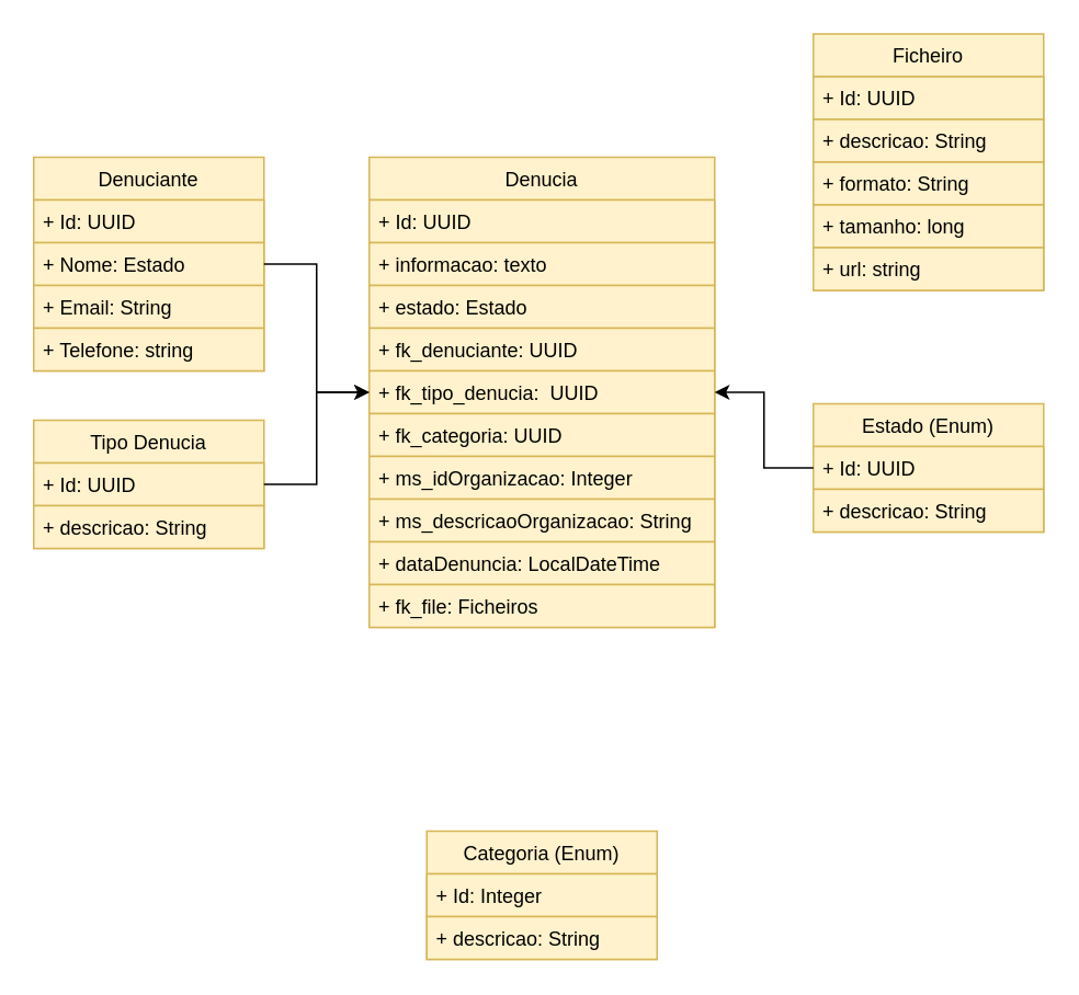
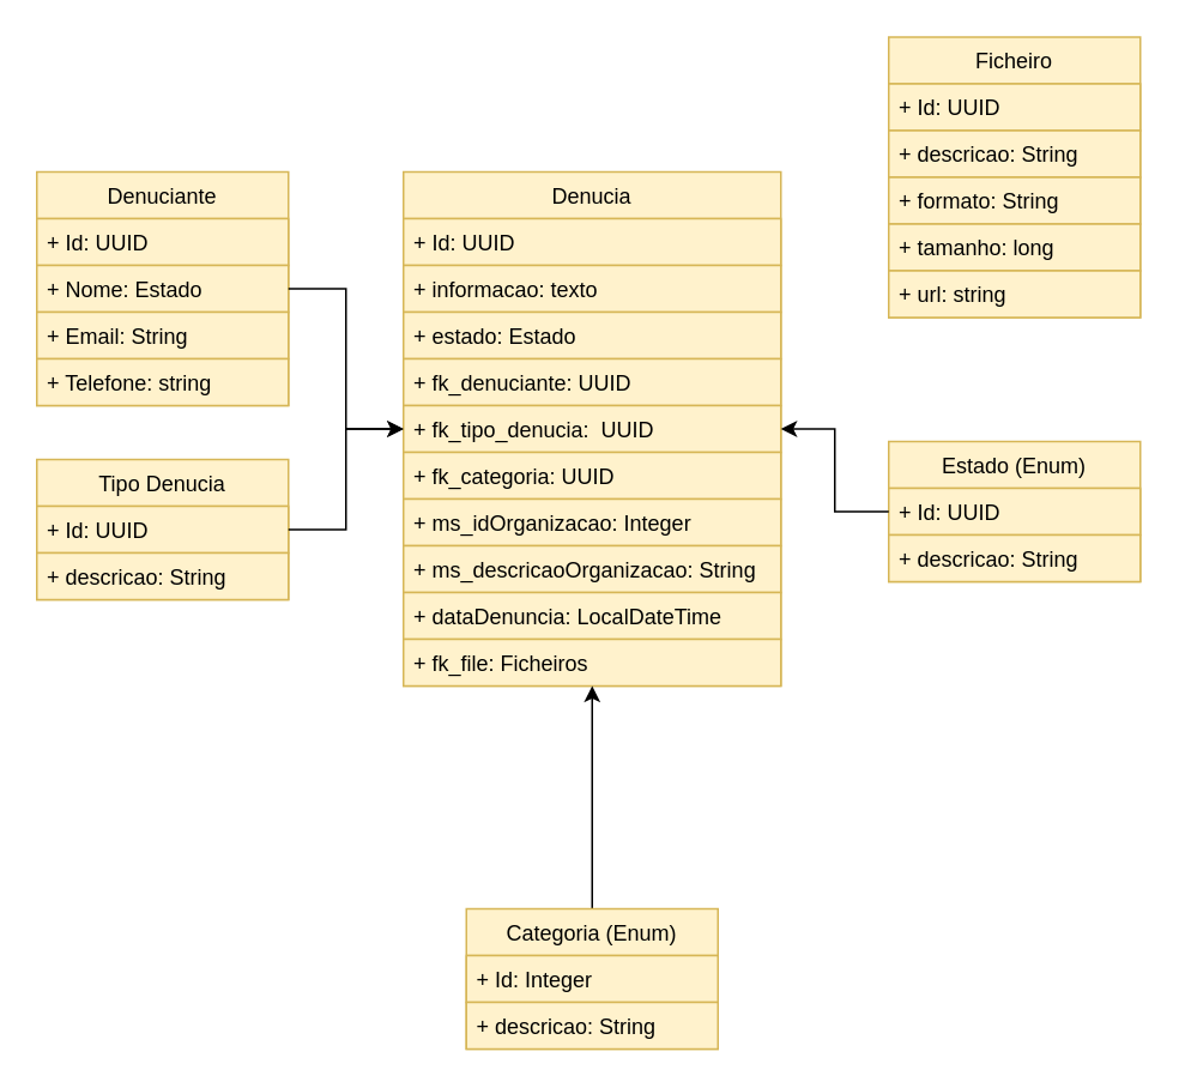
+ <mxCell id="24" style="edgeStyle=orthogonalEdgeStyle;rounded=0;orthogonalLoop=1;jettySize=auto;html=1;exitX=0.5;exitY=0;exitDx=0;exitDy=0;entryX=0.5;entryY=1;entryDx=0;entryDy=0;" edge="1" parent="1" source="25" target="13"><mxGeometry relative="1" as="geometry"><mxPoint x="327" y="395" as="targetPoint" /></mxGeometry></mxCell>
